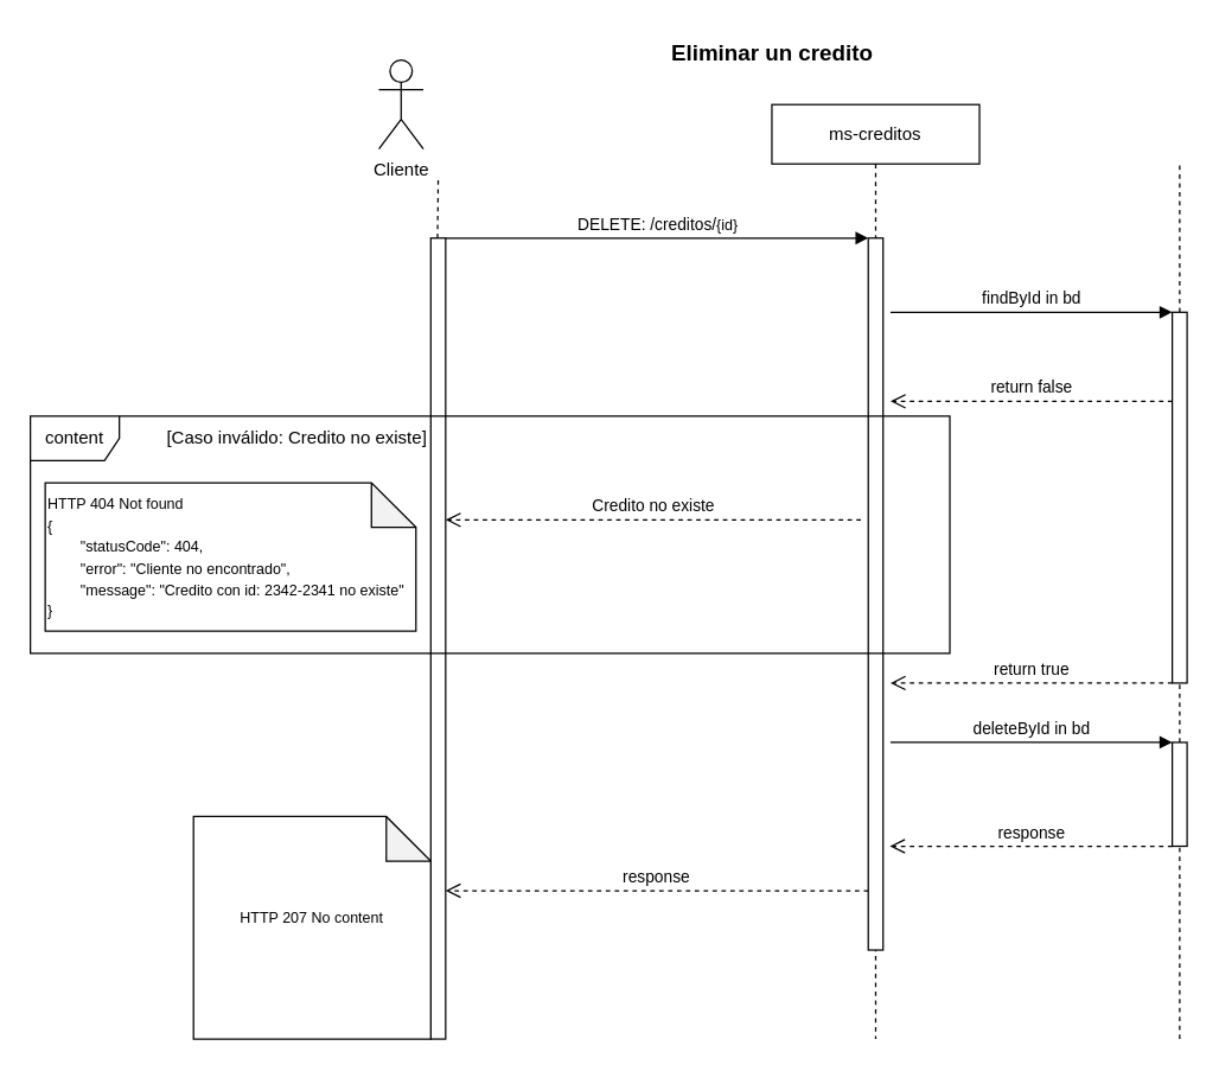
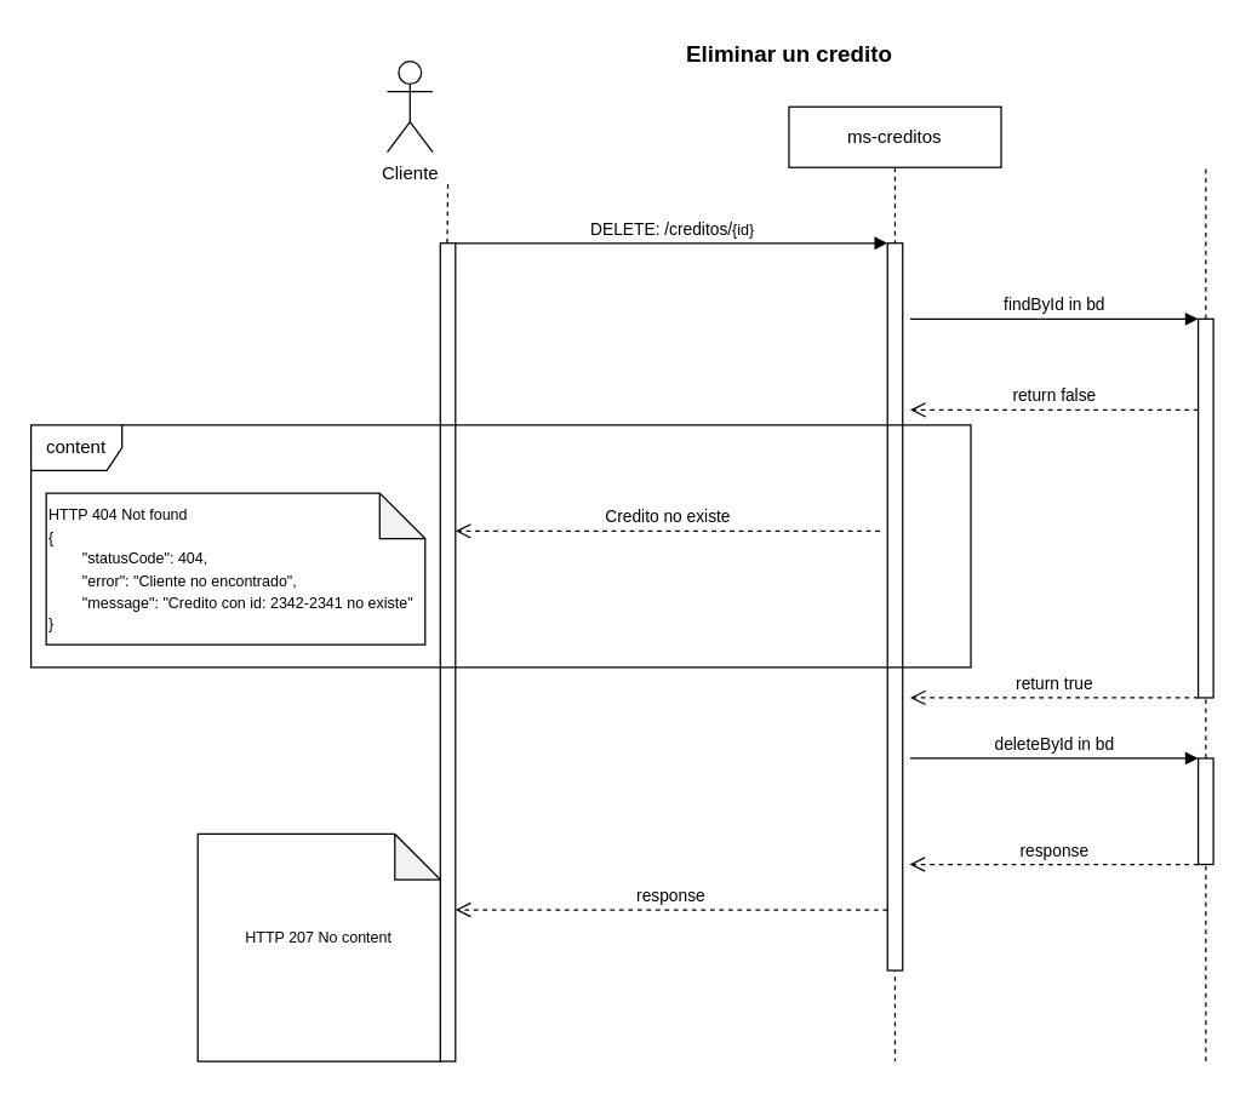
- <mxCell id="16" value="[Caso inválido: Credito no existe]" style="text;html=1;align=center;verticalAlign=middle;whiteSpace=wrap;rounded=0;" vertex="1" parent="1"><mxGeometry x="110" y="280" width="180" height="30" as="geometry" /></mxCell>
